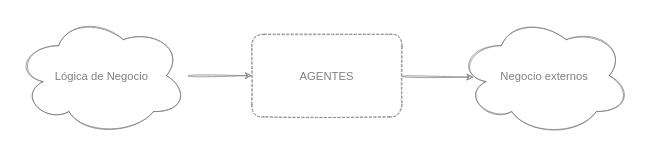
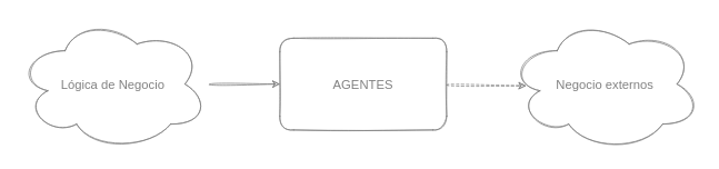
- <mxCell id="5" value="&lt;font style=&quot;font-size: 15px&quot; color=&quot;#808080&quot;&gt;AGENTES&lt;/font&gt;" style="rounded=1;whiteSpace=wrap;html=1;sketch=1;fillColor=none;fontSize=11;labelBackgroundColor=none;strokeColor=#808080;dashed=1;" parent="1" vertex="1"><mxGeometry x="335" y="45" width="200" height="110" as="geometry" /></mxCell>
+ <mxCell id="5" value="&lt;font style=&quot;font-size: 15px&quot; color=&quot;#808080&quot;&gt;AGENTES&lt;/font&gt;" style="rounded=1;whiteSpace=wrap;html=1;sketch=1;fillColor=none;fontSize=11;labelBackgroundColor=none;strokeColor=#808080;" parent="1" vertex="1"><mxGeometry x="335" y="45" width="200" height="110" as="geometry" /></mxCell>
- <mxCell id="4" style="edgeStyle=none;html=1;entryX=0.087;entryY=0.513;entryDx=0;entryDy=0;entryPerimeter=0;sketch=1;curved=1;labelBackgroundColor=#808080;strokeColor=#808080;" parent="1" source="5" target="6" edge="1"><mxGeometry relative="1" as="geometry" /></mxCell>
+ <mxCell id="4" style="edgeStyle=none;html=1;entryX=0.087;entryY=0.513;entryDx=0;entryDy=0;entryPerimeter=0;sketch=1;curved=1;labelBackgroundColor=#808080;strokeColor=#808080;dashed=1;" parent="1" source="5" target="6" edge="1"><mxGeometry relative="1" as="geometry" /></mxCell>
